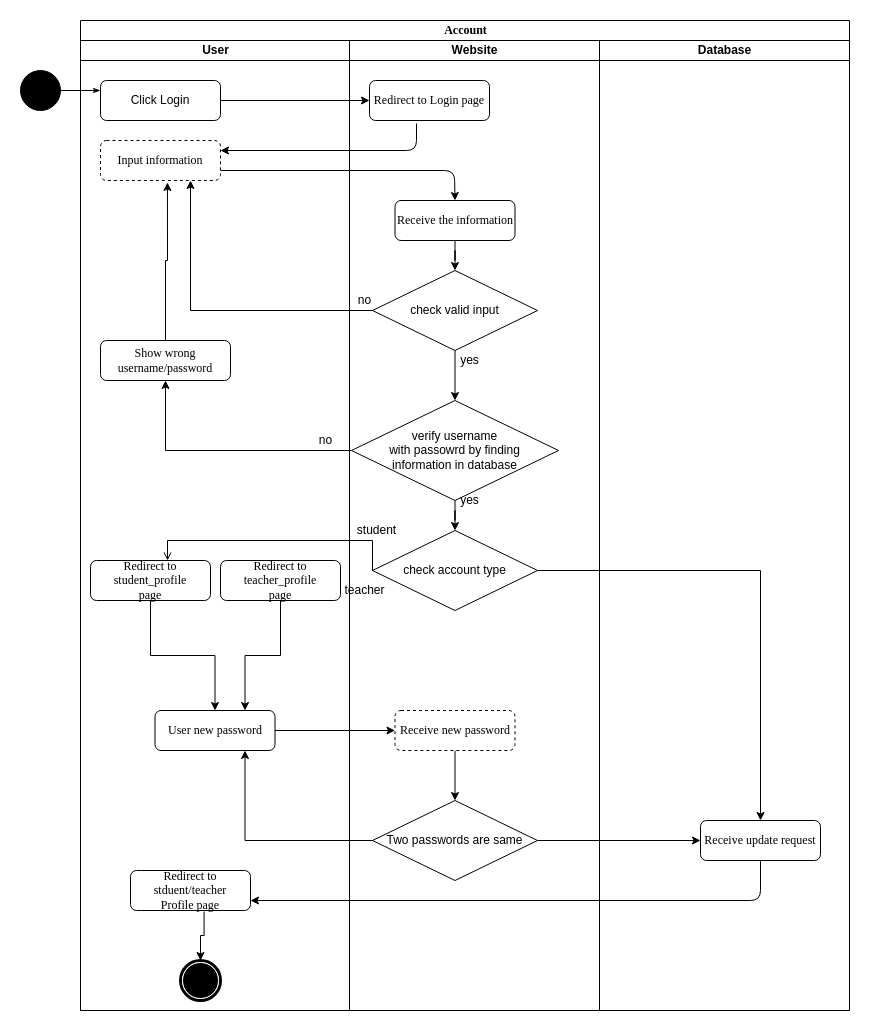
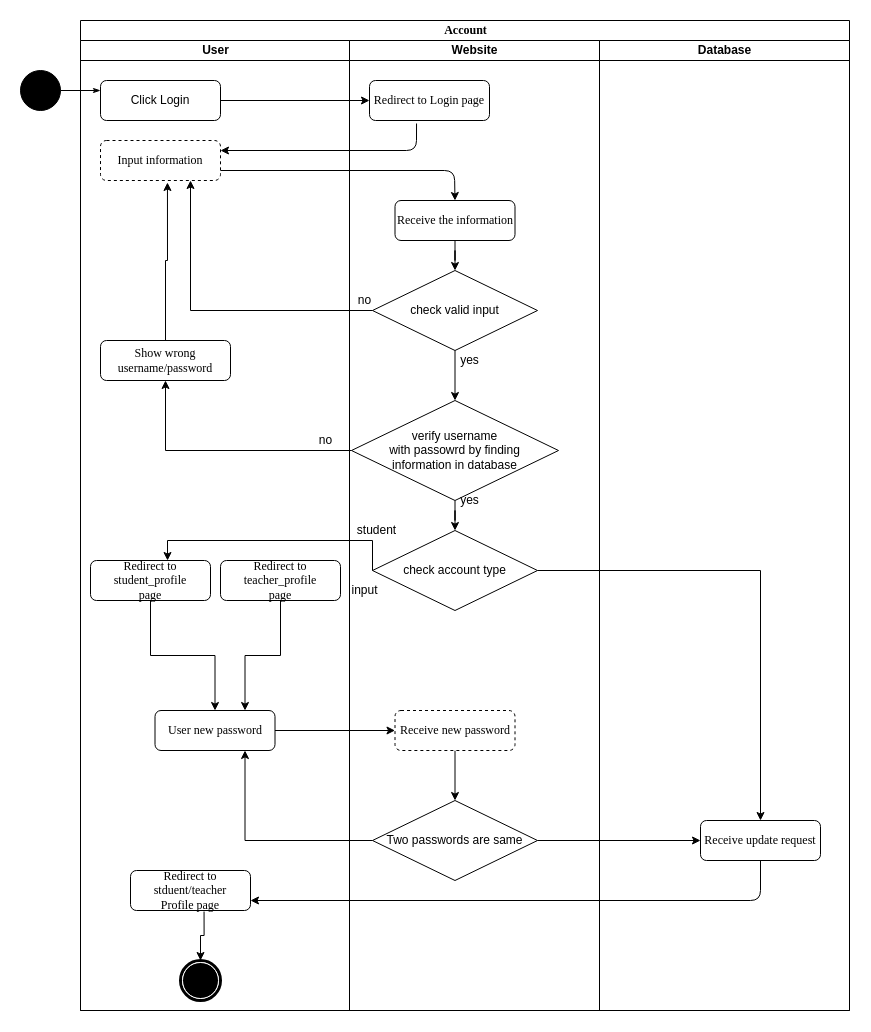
- <mxCell id="44" style="edgeStyle=orthogonalEdgeStyle;rounded=0;orthogonalLoop=1;jettySize=auto;html=1;entryX=0.642;entryY=0;entryDx=0;entryDy=0;entryPerimeter=0;exitX=0;exitY=0.5;exitDx=0;exitDy=0;endArrow=open;" edge="1" parent="2" source="31" target="4"><mxGeometry relative="1" as="geometry"><Array as="points"><mxPoint x="292" y="520" /><mxPoint x="87" y="520" /></Array></mxGeometry></mxCell>
+ <mxCell id="44" style="edgeStyle=orthogonalEdgeStyle;rounded=0;orthogonalLoop=1;jettySize=auto;html=1;entryX=0.642;entryY=0;entryDx=0;entryDy=0;entryPerimeter=0;exitX=0;exitY=0.5;exitDx=0;exitDy=0;" edge="1" parent="2" source="31" target="4"><mxGeometry relative="1" as="geometry"><Array as="points"><mxPoint x="292" y="520" /><mxPoint x="87" y="520" /></Array></mxGeometry></mxCell>
- <mxCell id="18" value="teacher" style="text;html=1;align=center;verticalAlign=middle;resizable=0;points=[];autosize=1;" vertex="1" parent="17"><mxGeometry x="-15" y="540" width="60" height="20" as="geometry" /></mxCell>
+ <mxCell id="18" value="input" style="text;html=1;align=center;verticalAlign=middle;resizable=0;points=[];autosize=1;" vertex="1" parent="17"><mxGeometry x="-15" y="540" width="60" height="20" as="geometry" /></mxCell>
